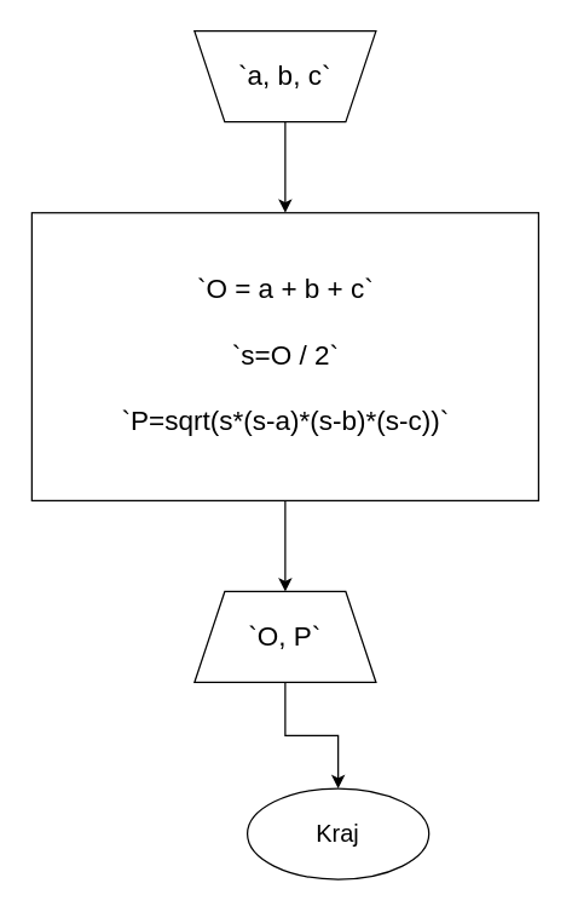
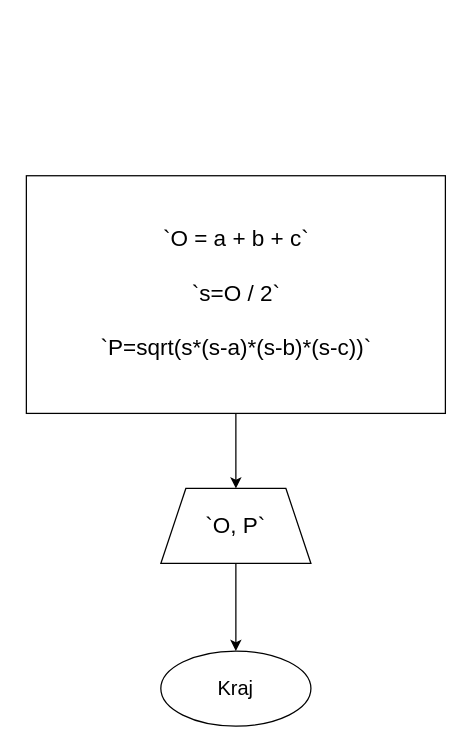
- <mxCell id="3" value="`a, b, c`" style="shape=trapezoid;perimeter=trapezoidPerimeter;whiteSpace=wrap;html=1;fixedSize=1;fontSize=18;direction=west;" parent="1" vertex="1"><mxGeometry x="128" y="20" width="120" height="60" as="geometry" /></mxCell>
- <mxCell id="2" value="" style="edgeStyle=orthogonalEdgeStyle;rounded=0;orthogonalLoop=1;jettySize=auto;html=1;fontSize=18;" parent="1" source="3" target="5" edge="1"><mxGeometry relative="1" as="geometry" /></mxCell>
- <mxCell id="8" value="Kraj" style="ellipse;whiteSpace=wrap;html=1;fontSize=16;" parent="1" vertex="1"><mxGeometry x="163" y="520" width="120" height="60" as="geometry" /></mxCell>
+ <mxCell id="8" value="Kraj" style="ellipse;whiteSpace=wrap;html=1;fontSize=16;" parent="1" vertex="1"><mxGeometry x="128" y="520" width="120" height="60" as="geometry" /></mxCell>
